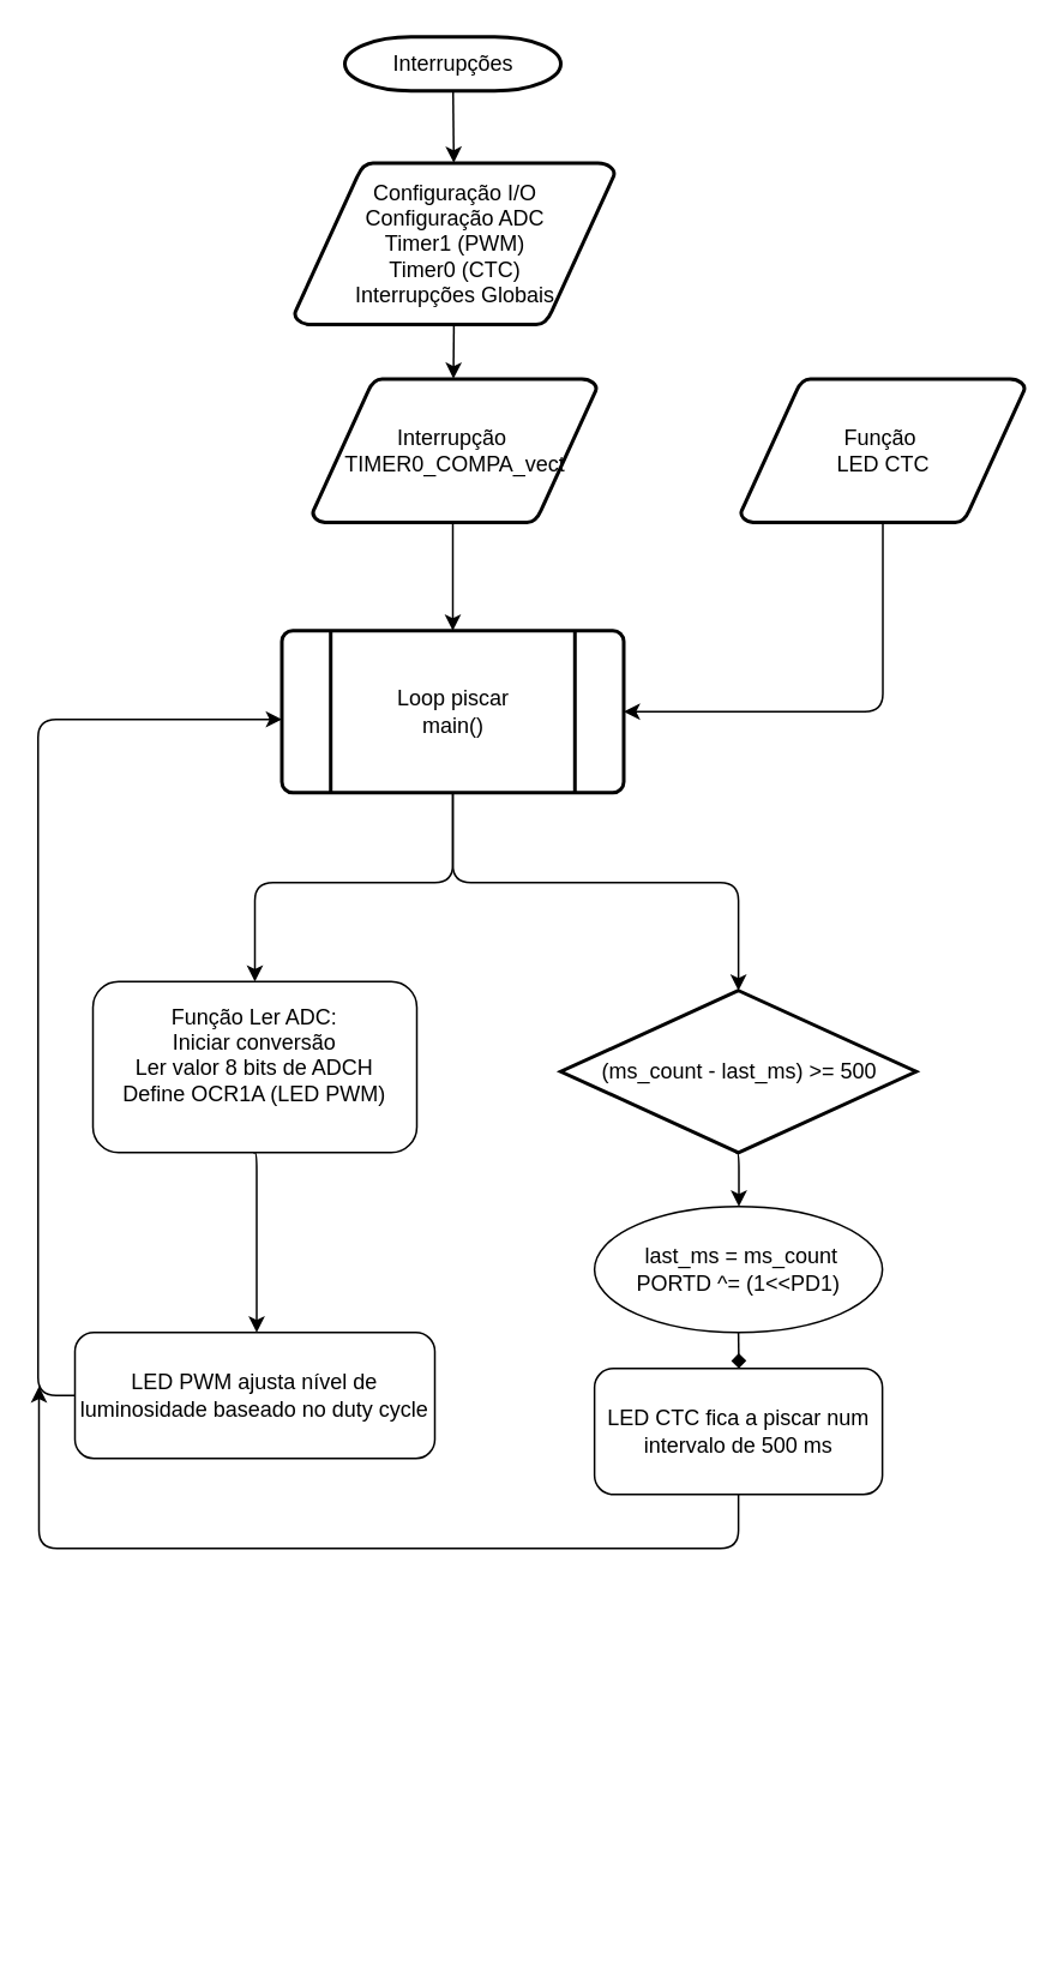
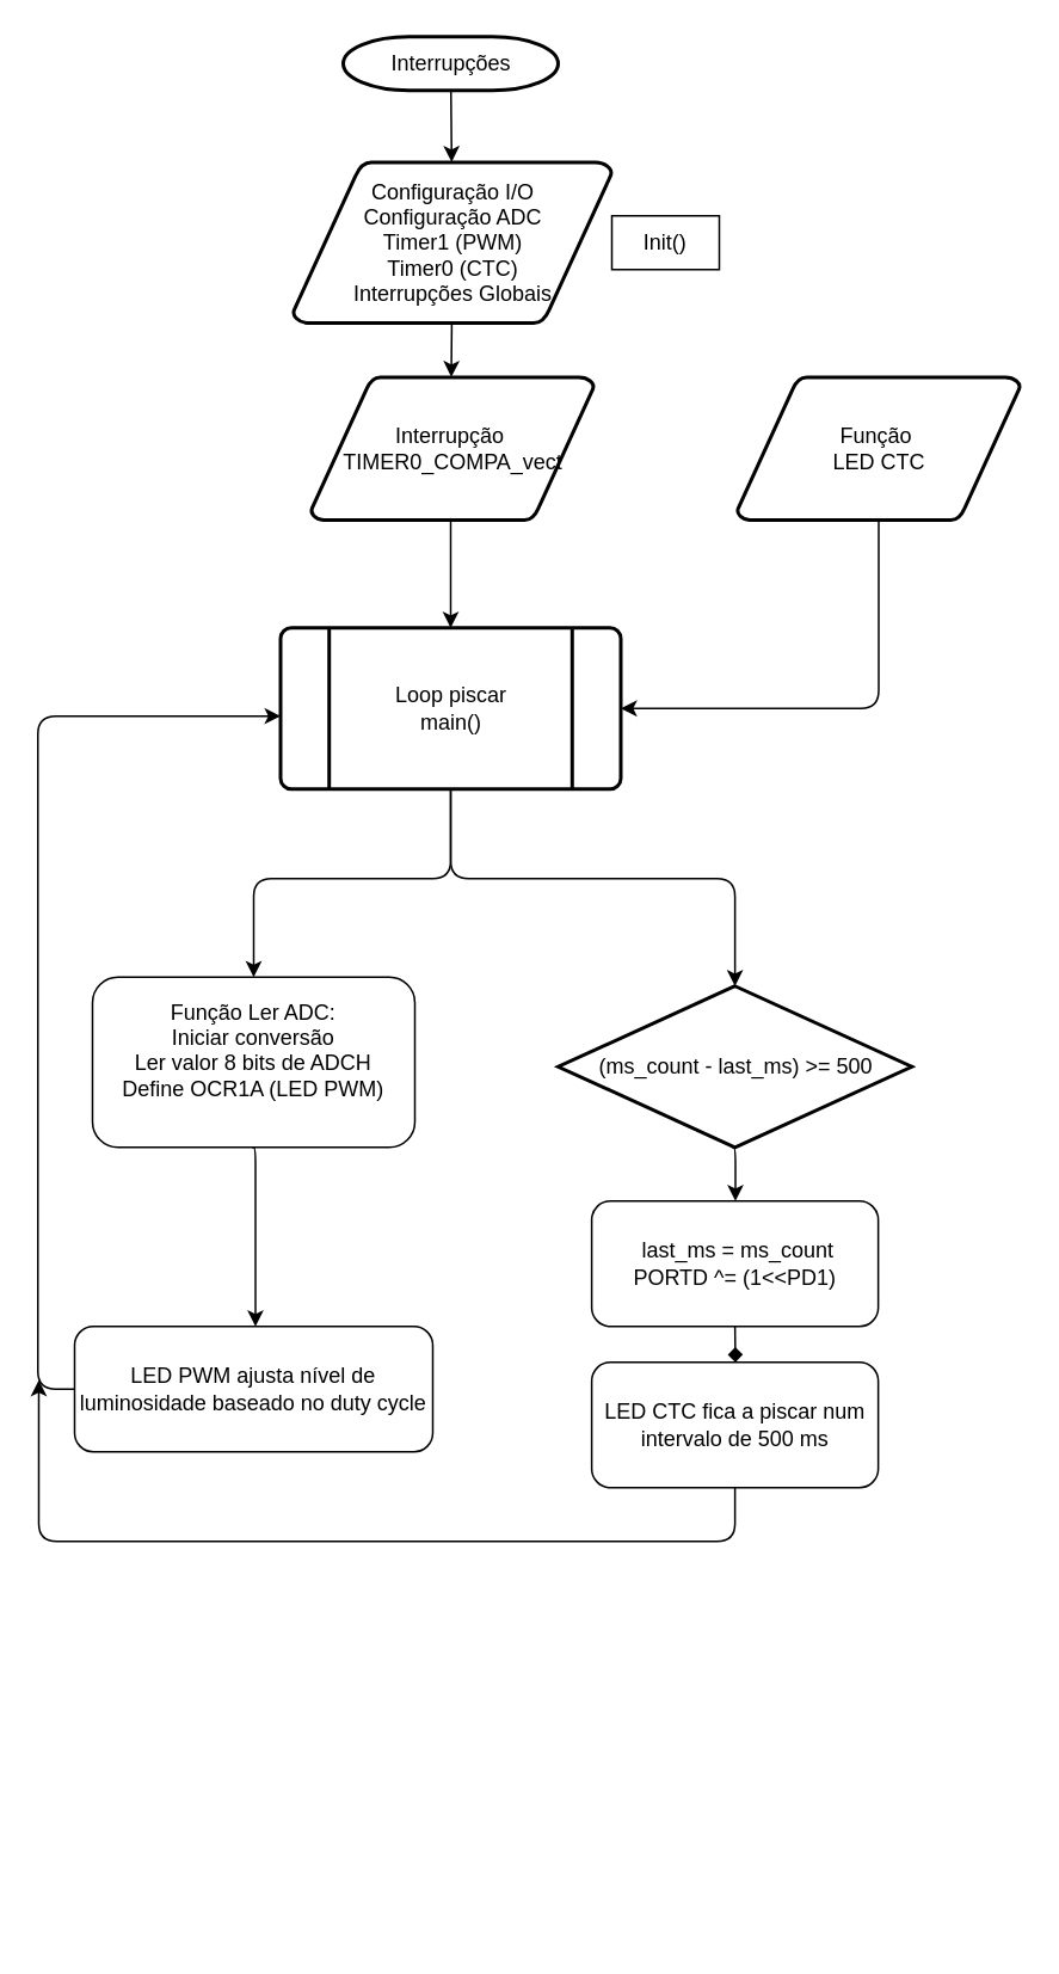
+ <mxCell id="14" value="Init()" style="text;html=1;align=center;verticalAlign=middle;whiteSpace=wrap;rounded=0;strokeColor=light-dark(#000000,#000000);" parent="1" vertex="1"><mxGeometry x="341" y="120" width="60" height="30" as="geometry" /></mxCell>
- <mxCell id="20" value="&lt;div&gt;&amp;nbsp;last_ms = ms_count&lt;/div&gt;&lt;div&gt;PORTD ^= (1&amp;lt;&amp;lt;PD1)&lt;/div&gt;" style="ellipse;whiteSpace=wrap;html=1;strokeColor=light-dark(#000000,#000000);" parent="1" vertex="1"><mxGeometry x="329.75" y="670" width="160" height="70" as="geometry" /></mxCell>
+ <mxCell id="20" value="&lt;div&gt;&amp;nbsp;last_ms = ms_count&lt;/div&gt;&lt;div&gt;PORTD ^= (1&amp;lt;&amp;lt;PD1)&lt;/div&gt;" style="rounded=1;whiteSpace=wrap;html=1;strokeColor=light-dark(#000000,#000000);" parent="1" vertex="1"><mxGeometry x="329.75" y="670" width="160" height="70" as="geometry" /></mxCell>
